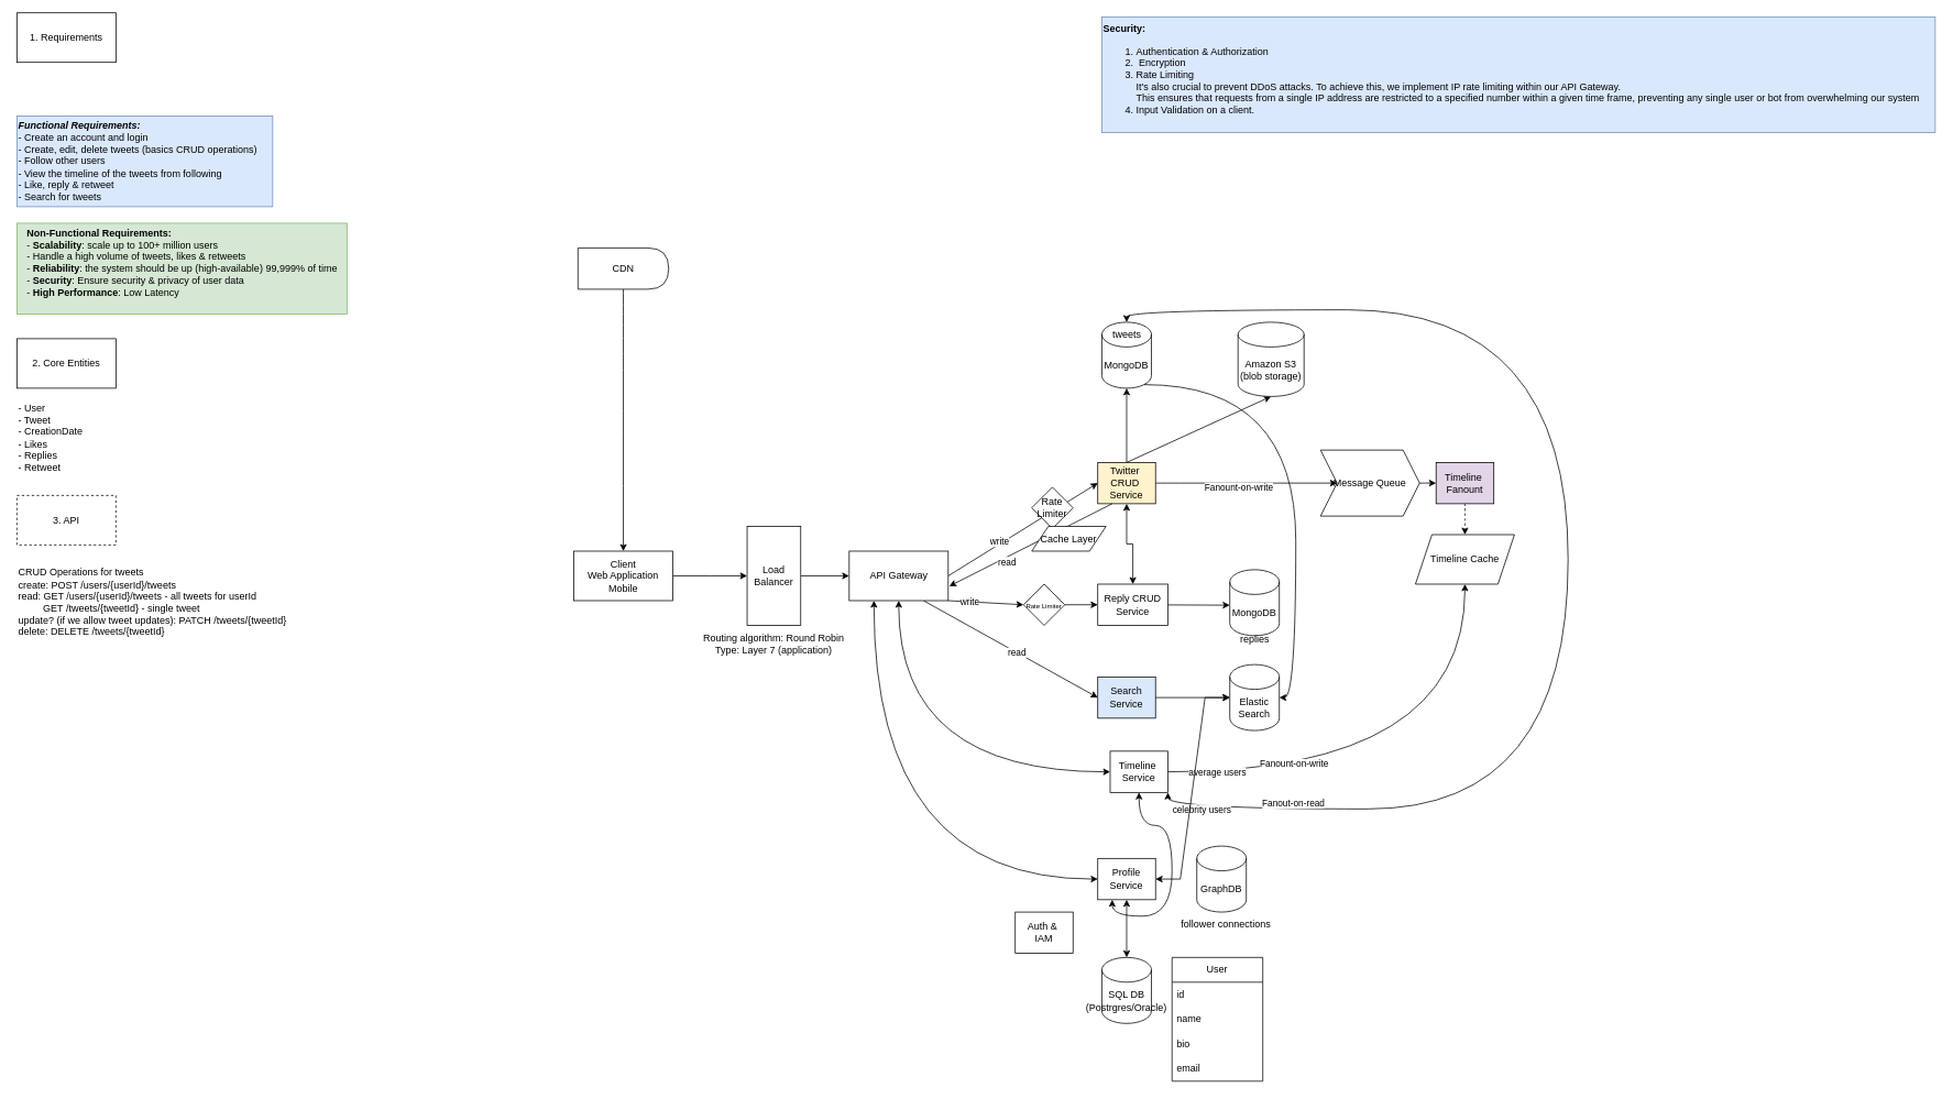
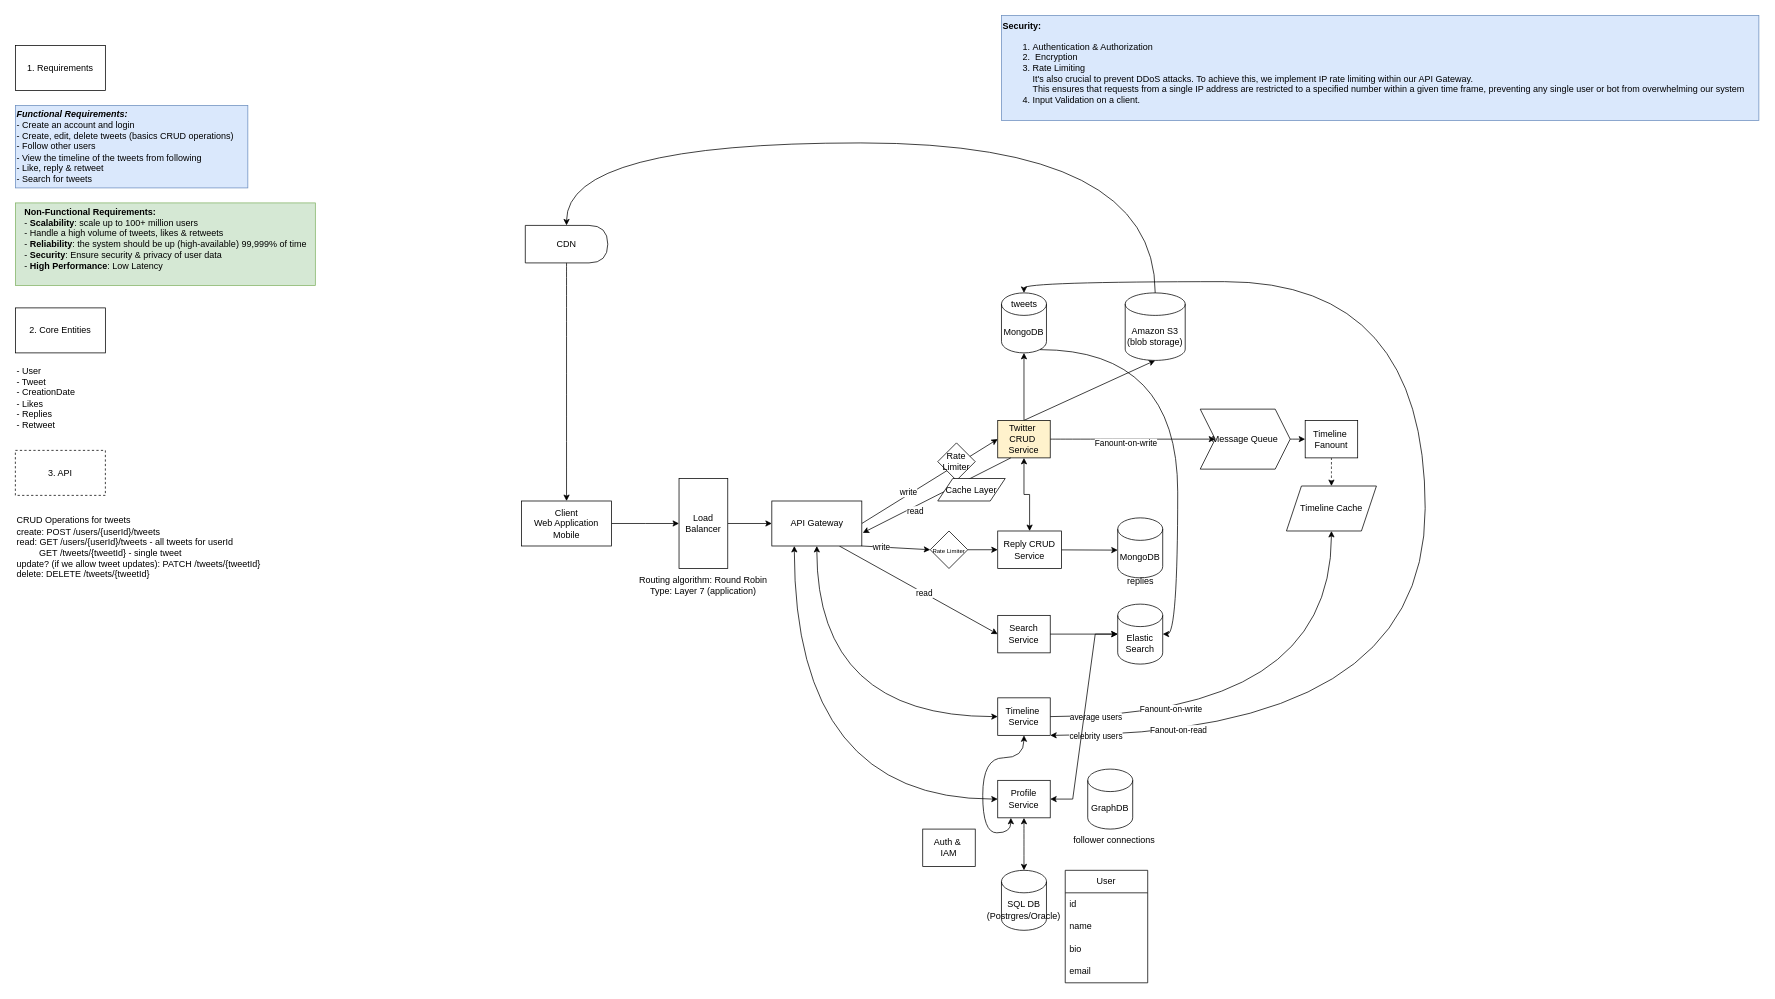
- <mxCell id="71" value="1. Requirements" style="rounded=0;whiteSpace=wrap;html=1;" vertex="1" parent="1"><mxGeometry x="20" y="15" width="120" height="60" as="geometry" /></mxCell>
+ <mxCell id="71" value="1. Requirements" style="rounded=0;whiteSpace=wrap;html=1;" vertex="1" parent="1"><mxGeometry x="20" y="60" width="120" height="60" as="geometry" /></mxCell>
+ <mxCell id="15" value="" style="edgeStyle=orthogonalEdgeStyle;rounded=0;orthogonalLoop=1;jettySize=auto;html=1;curved=1;entryX=0.5;entryY=0;entryDx=0;entryDy=0;exitX=0.5;exitY=0;exitDx=0;exitDy=0;exitPerimeter=0;" parent="1" source="16" target="27" edge="1"><mxGeometry relative="1" as="geometry"><mxPoint x="1200" y="290" as="targetPoint" /><Array as="points"><mxPoint x="1540" y="190" /><mxPoint x="755" y="190" /></Array></mxGeometry></mxCell>
- <mxCell id="55" value="Timeline&amp;nbsp;&lt;div&gt;Fanount&lt;/div&gt;" style="whiteSpace=wrap;html=1;fillColor=#e1d5e7;" parent="1" vertex="1"><mxGeometry x="1740" y="560" width="70" height="50" as="geometry" /></mxCell>
+ <mxCell id="55" value="Timeline&amp;nbsp;&lt;div&gt;Fanount&lt;/div&gt;" style="whiteSpace=wrap;html=1;" parent="1" vertex="1"><mxGeometry x="1740" y="560" width="70" height="50" as="geometry" /></mxCell>
- <mxCell id="36" value="Search Service" style="whiteSpace=wrap;html=1;fillColor=#dae8fc;" parent="1" vertex="1"><mxGeometry x="1330" y="820" width="70" height="50" as="geometry" /></mxCell>
+ <mxCell id="36" value="Search Service" style="whiteSpace=wrap;html=1;" parent="1" vertex="1"><mxGeometry x="1330" y="820" width="70" height="50" as="geometry" /></mxCell>
- <mxCell id="46" value="Timeline&amp;nbsp;&lt;div&gt;Service&lt;/div&gt;" style="whiteSpace=wrap;html=1;" parent="1" vertex="1"><mxGeometry x="1345" y="910" width="70" height="50" as="geometry" /></mxCell>
+ <mxCell id="46" value="Timeline&amp;nbsp;&lt;div&gt;Service&lt;/div&gt;" style="whiteSpace=wrap;html=1;" parent="1" vertex="1"><mxGeometry x="1330" y="930" width="70" height="50" as="geometry" /></mxCell>
